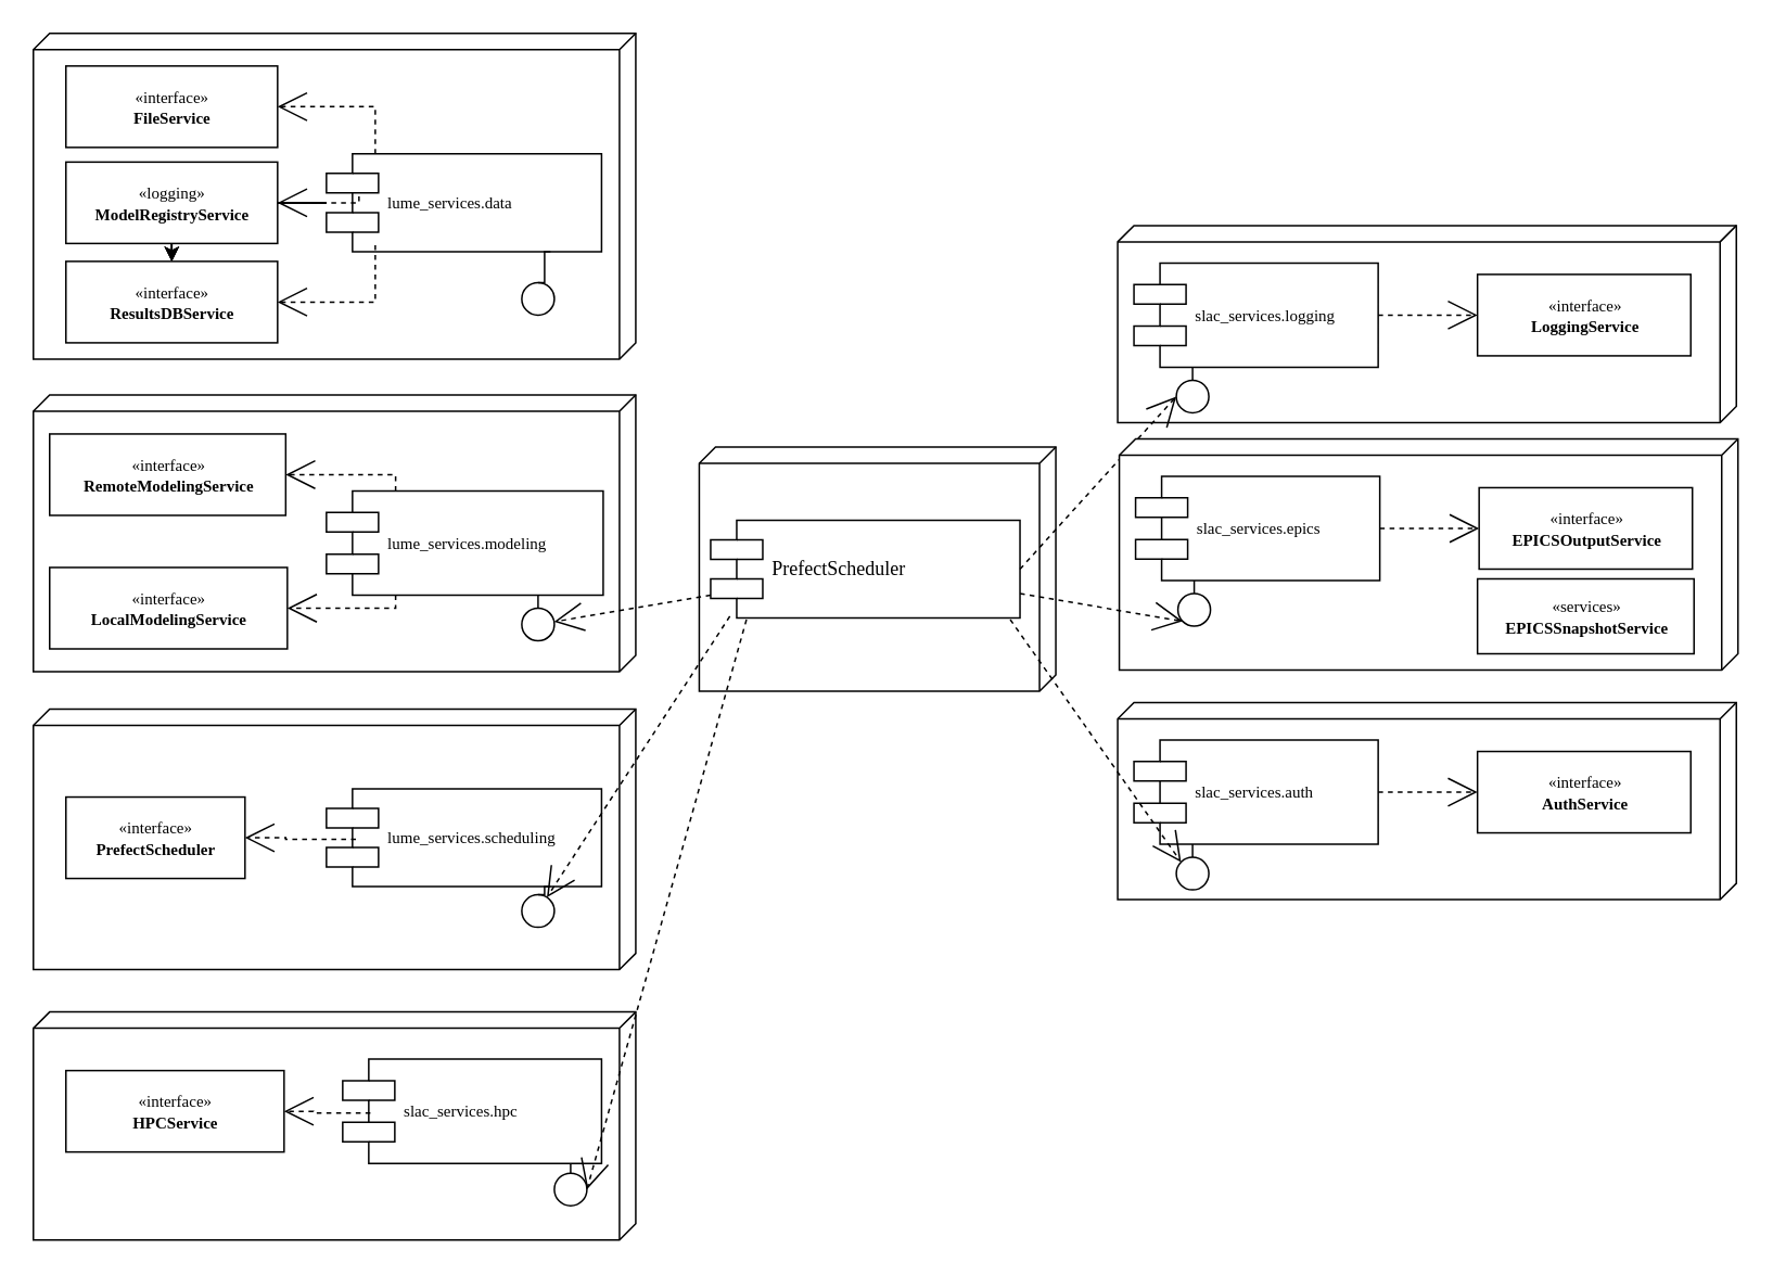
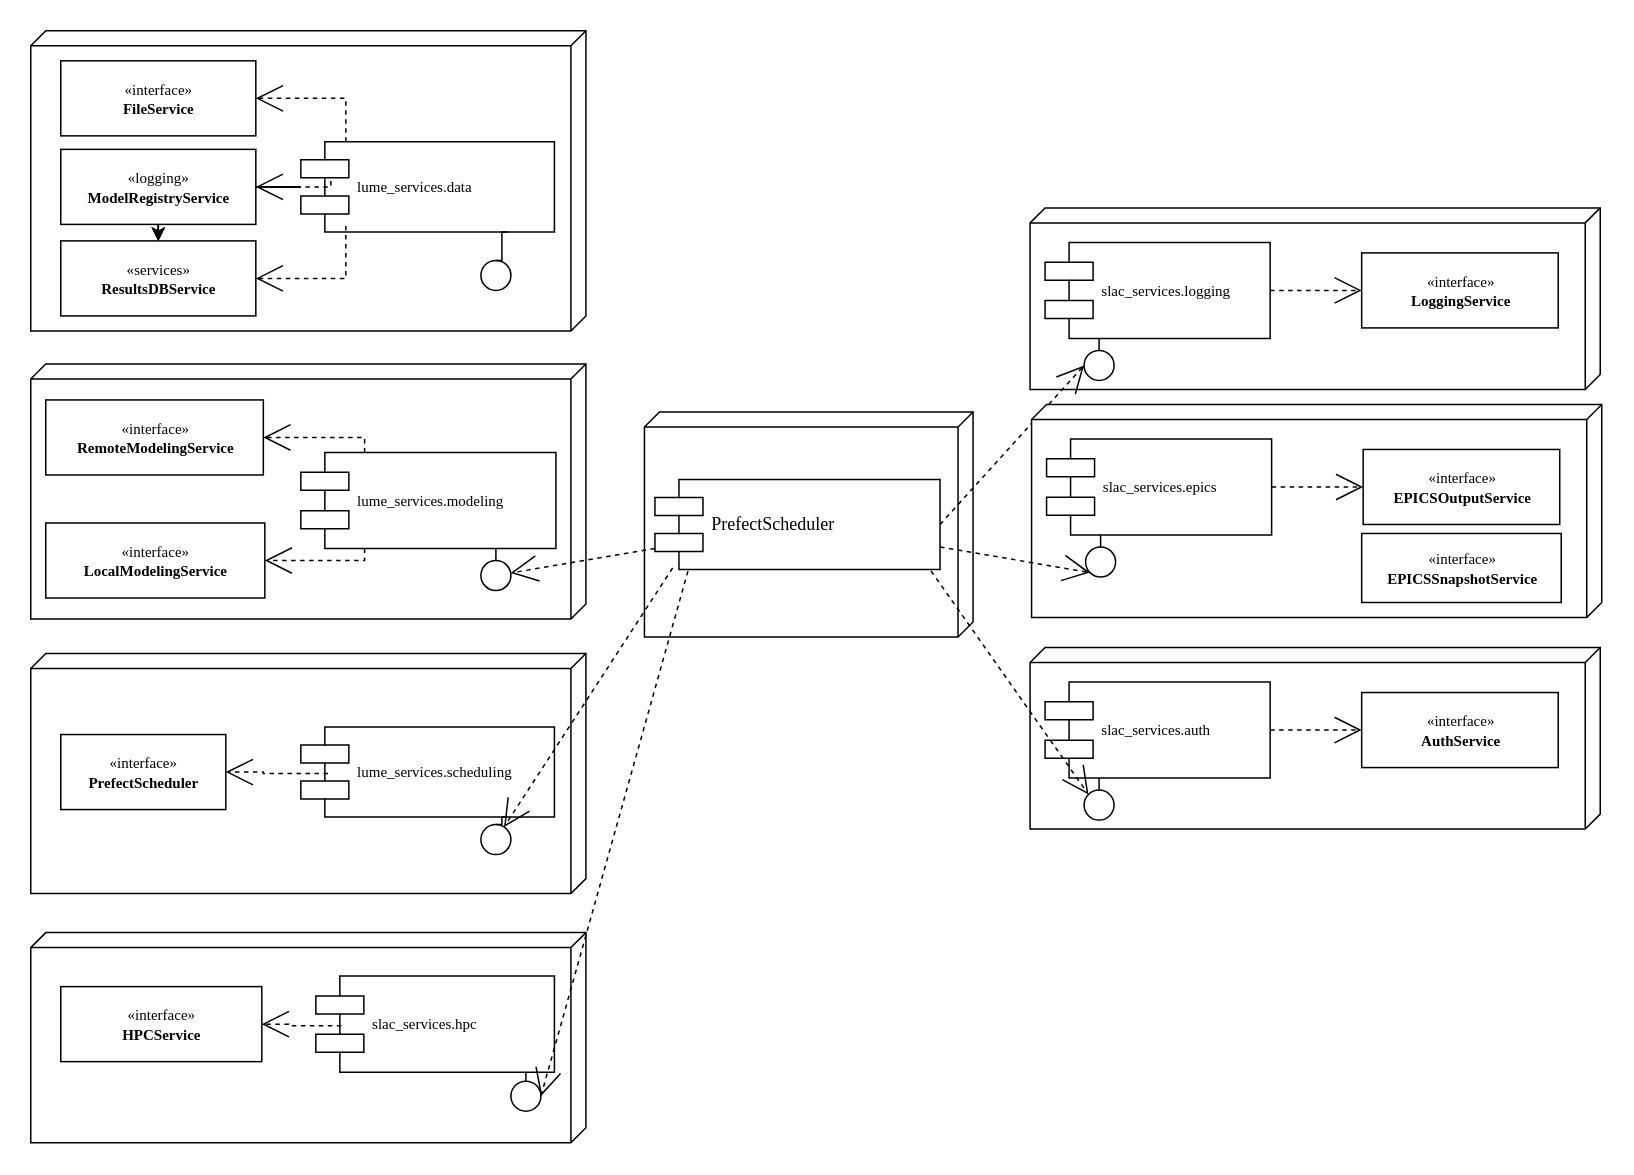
- <mxCell id="44" value="&lt;div&gt;&lt;font style=&quot;font-size: 10px&quot;&gt;«interface»&lt;br&gt;&lt;/font&gt;&lt;/div&gt;&lt;div style=&quot;font-size: 10px&quot;&gt;&lt;b&gt;ResultsDBService&lt;/b&gt;&lt;br&gt;&lt;/div&gt;" style="html=1;rounded=0;shadow=0;comic=0;labelBackgroundColor=none;strokeWidth=1;fontFamily=Verdana;fontSize=12;align=center;" vertex="1" parent="1"><mxGeometry x="40" y="160" width="130" height="50" as="geometry" /></mxCell>
+ <mxCell id="44" value="&lt;div&gt;&lt;font style=&quot;font-size: 10px&quot;&gt;«services»&lt;br&gt;&lt;/font&gt;&lt;/div&gt;&lt;div style=&quot;font-size: 10px&quot;&gt;&lt;b&gt;ResultsDBService&lt;/b&gt;&lt;br&gt;&lt;/div&gt;" style="html=1;rounded=0;shadow=0;comic=0;labelBackgroundColor=none;strokeWidth=1;fontFamily=Verdana;fontSize=12;align=center;" vertex="1" parent="1"><mxGeometry x="40" y="160" width="130" height="50" as="geometry" /></mxCell>
- <mxCell id="61" value="&lt;div&gt;&lt;font style=&quot;font-size: 10px&quot;&gt;«services»&lt;b&gt;&lt;br&gt;&lt;/b&gt;&lt;/font&gt;&lt;/div&gt;&lt;div style=&quot;font-size: 10px&quot;&gt;&lt;b&gt;&lt;font style=&quot;font-size: 10px&quot; size=&quot;3&quot;&gt;EPICSSnapshotService&lt;/font&gt;&lt;br&gt;&lt;/b&gt;&lt;/div&gt;" style="html=1;rounded=0;shadow=0;comic=0;labelBackgroundColor=none;strokeWidth=1;fontFamily=Verdana;fontSize=12;align=center;" vertex="1" parent="1"><mxGeometry x="907" y="355" width="133" height="46" as="geometry" /></mxCell>
+ <mxCell id="61" value="&lt;div&gt;&lt;font style=&quot;font-size: 10px&quot;&gt;«interface»&lt;b&gt;&lt;br&gt;&lt;/b&gt;&lt;/font&gt;&lt;/div&gt;&lt;div style=&quot;font-size: 10px&quot;&gt;&lt;b&gt;&lt;font style=&quot;font-size: 10px&quot; size=&quot;3&quot;&gt;EPICSSnapshotService&lt;/font&gt;&lt;br&gt;&lt;/b&gt;&lt;/div&gt;" style="html=1;rounded=0;shadow=0;comic=0;labelBackgroundColor=none;strokeWidth=1;fontFamily=Verdana;fontSize=12;align=center;" vertex="1" parent="1"><mxGeometry x="907" y="355" width="133" height="46" as="geometry" /></mxCell>
